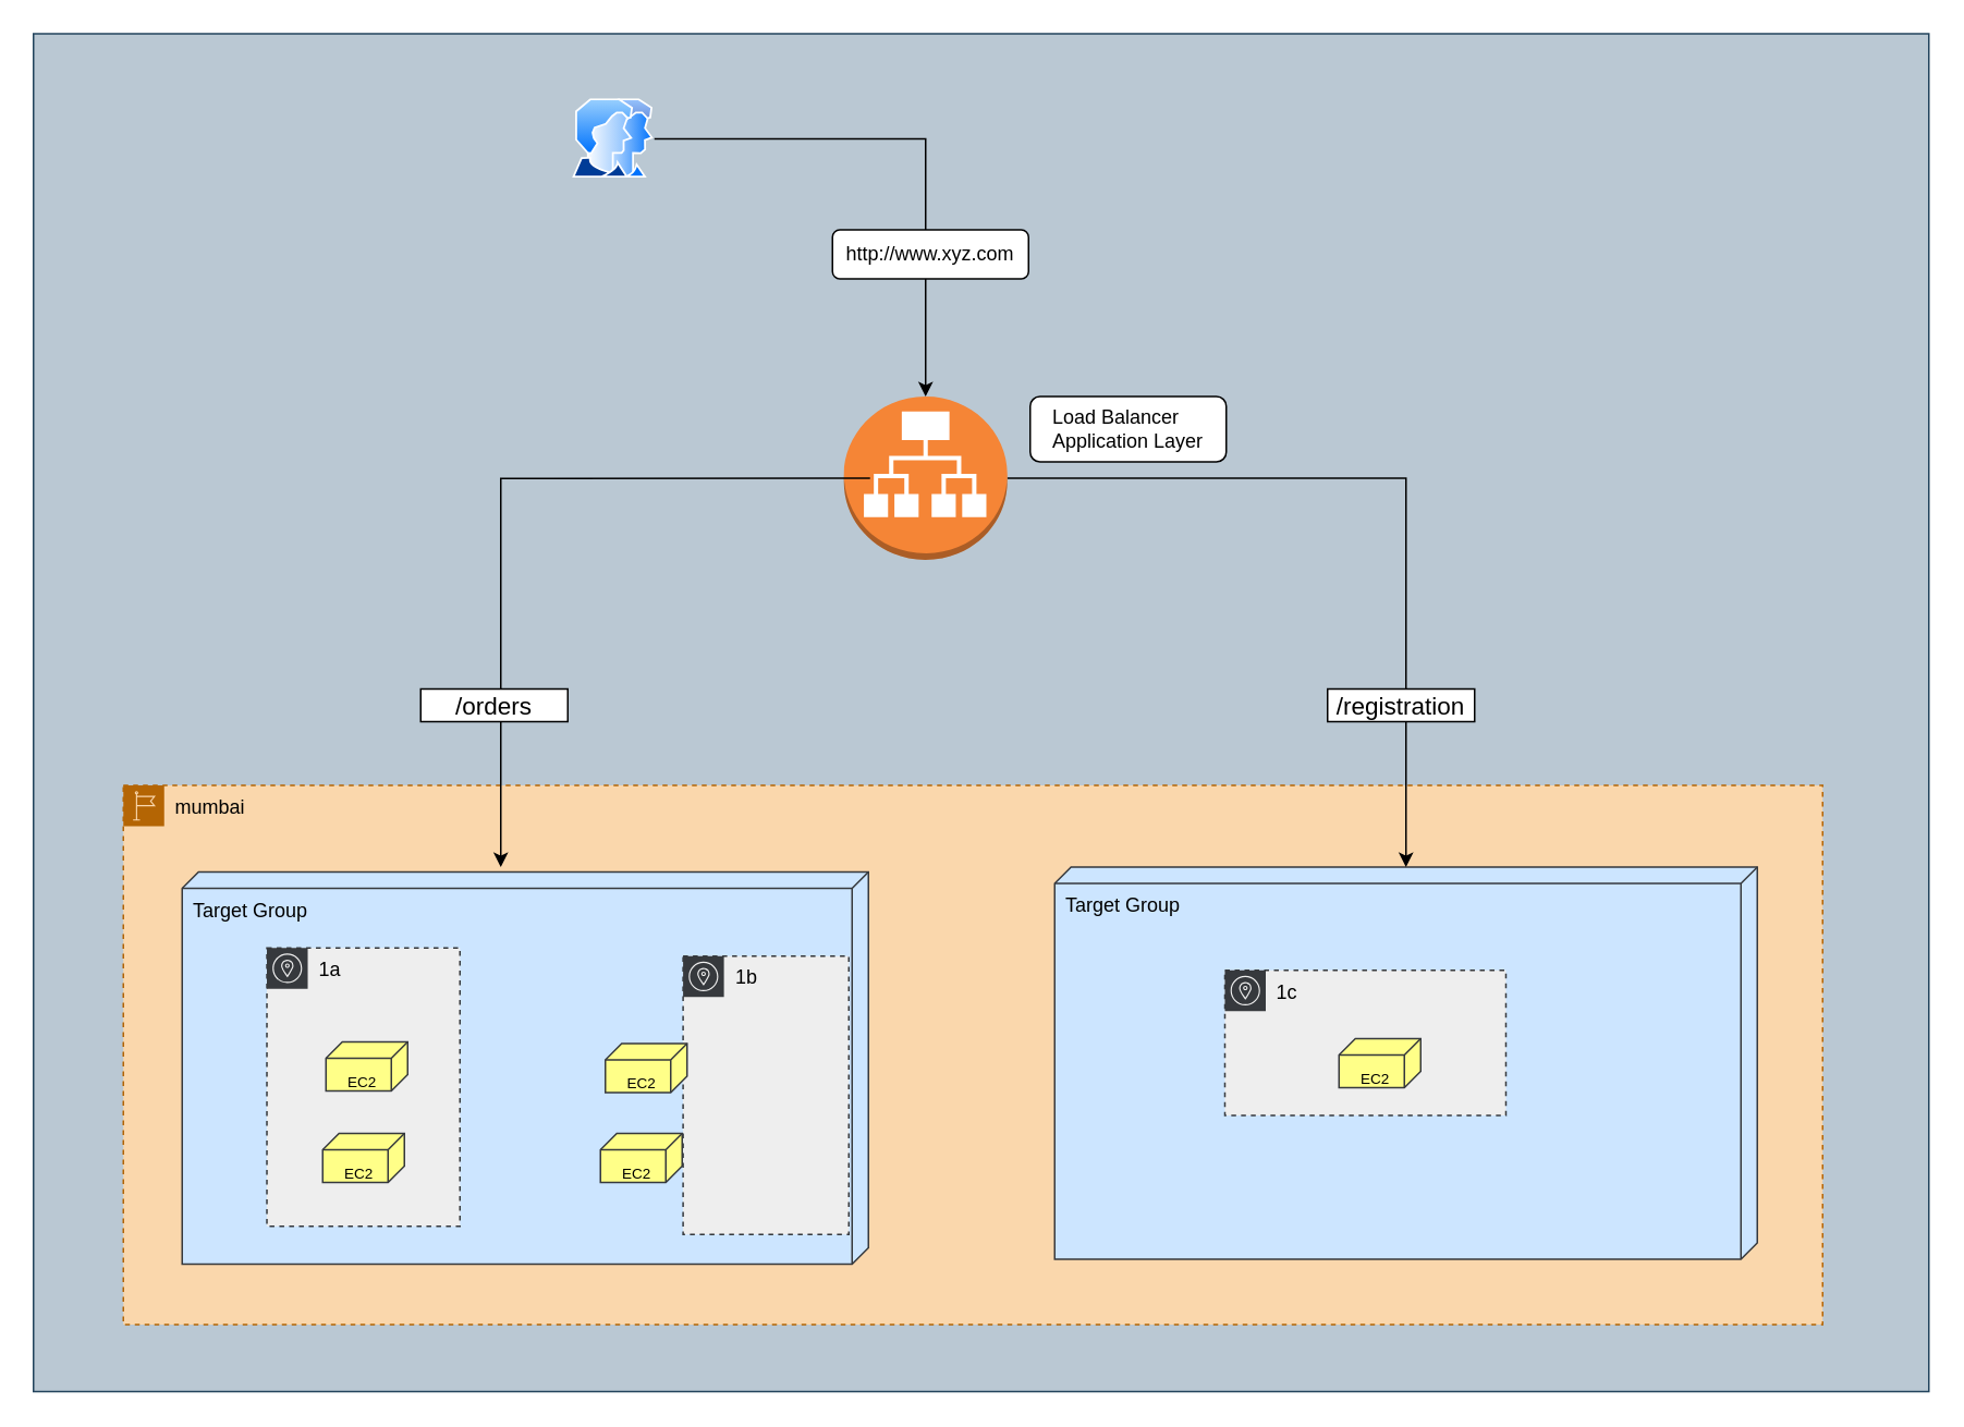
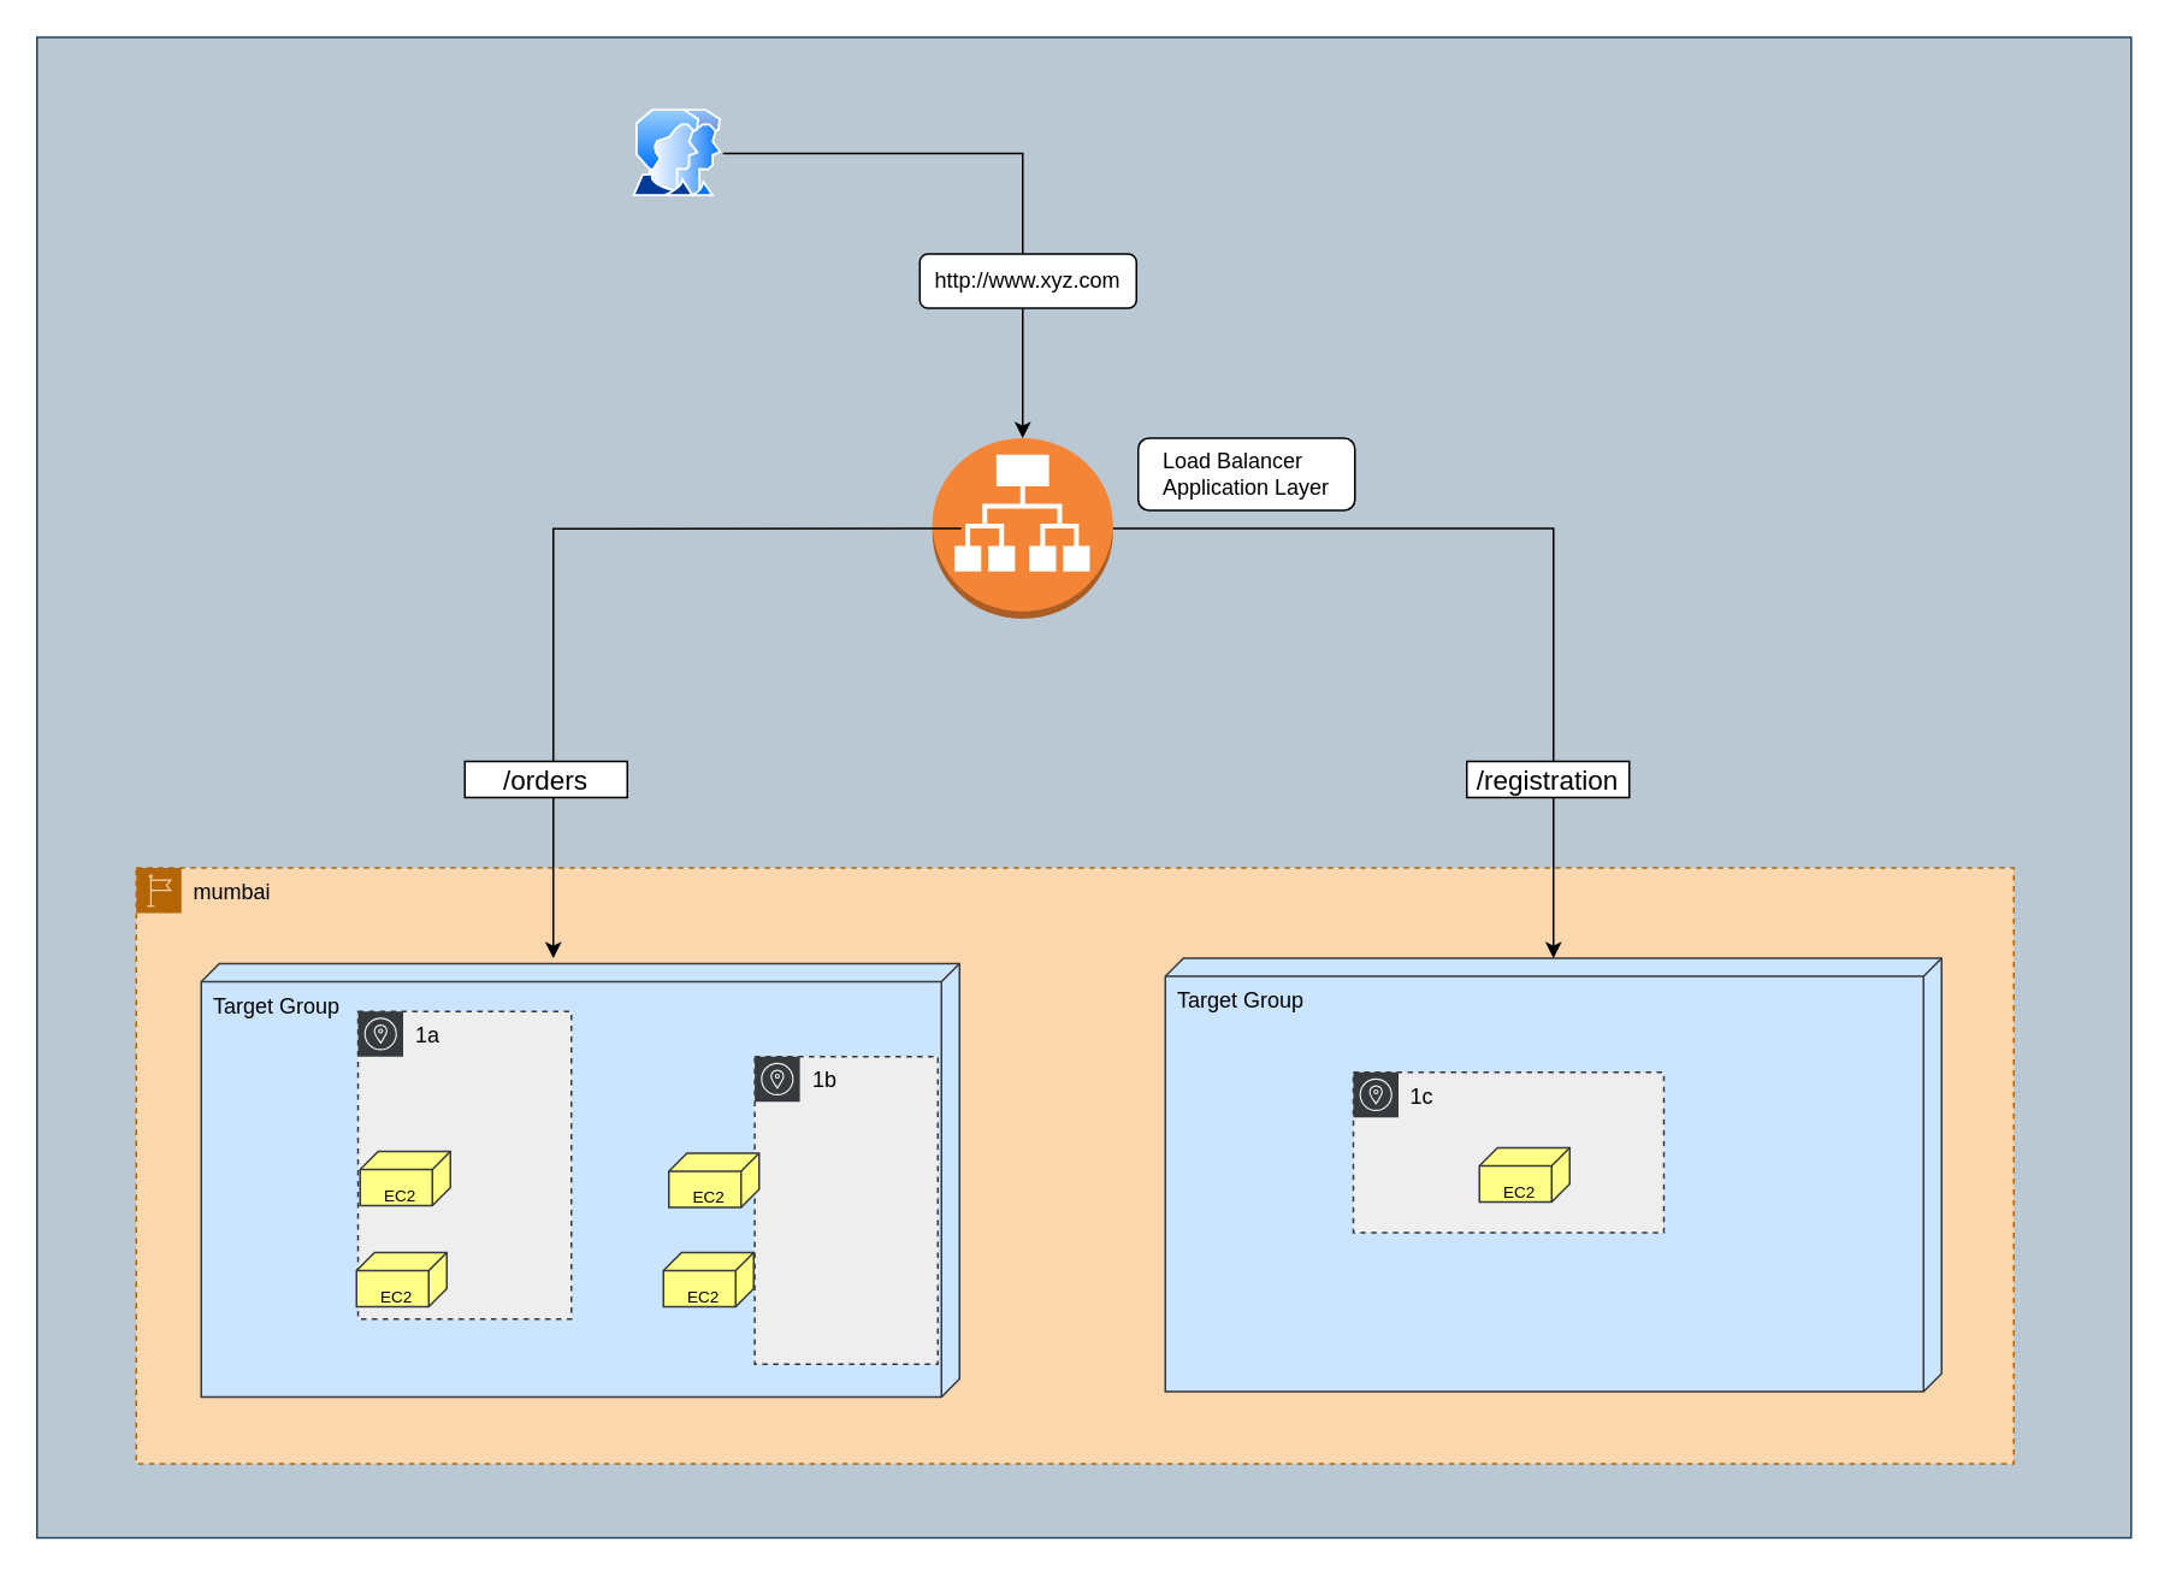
- <mxCell id="6" value="1a" style="sketch=0;outlineConnect=0;html=1;whiteSpace=wrap;fontSize=12;fontStyle=0;shape=mxgraph.aws4.group;grIcon=mxgraph.aws4.group_availability_zone;strokeColor=#36393d;fillColor=#eeeeee;verticalAlign=top;align=left;spacingLeft=30;dashed=1;" vertex="1" parent="4"><mxGeometry x="51.85" y="46.45" width="118.15" height="170.32" as="geometry" /></mxCell>
+ <mxCell id="6" value="1a" style="sketch=0;outlineConnect=0;html=1;whiteSpace=wrap;fontSize=12;fontStyle=0;shape=mxgraph.aws4.group;grIcon=mxgraph.aws4.group_availability_zone;strokeColor=#36393d;fillColor=#eeeeee;verticalAlign=top;align=left;spacingLeft=30;dashed=1;" vertex="1" parent="4"><mxGeometry x="86.85" y="26.45" width="118.15" height="170.32" as="geometry" /></mxCell>
